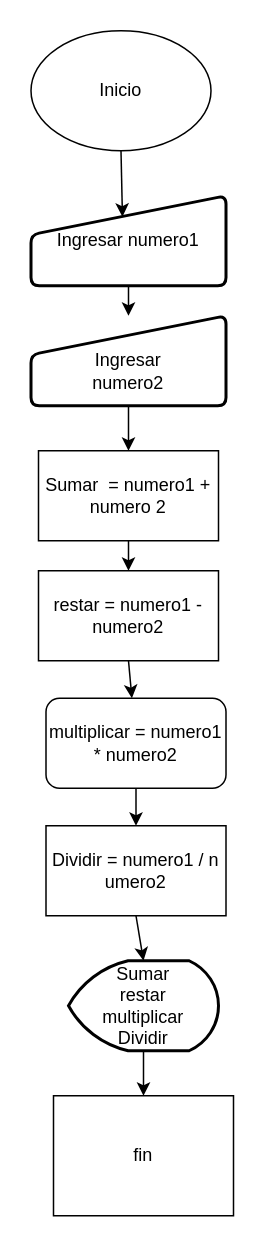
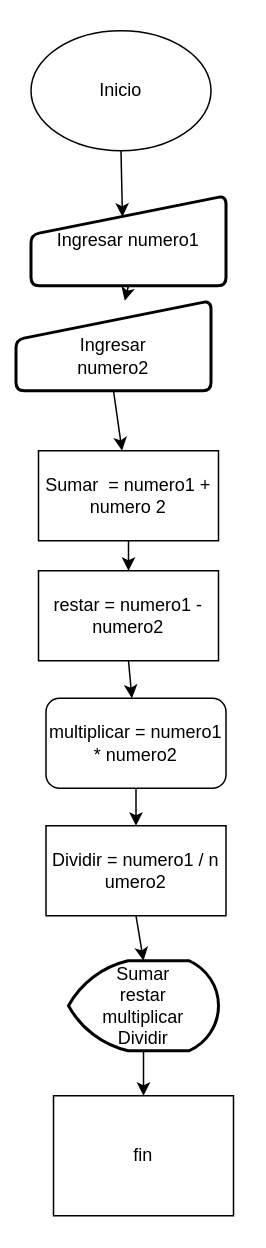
- <mxCell id="7" value="&lt;br&gt;Ingresar&lt;br&gt;numero2" style="html=1;strokeWidth=2;shape=manualInput;whiteSpace=wrap;rounded=1;size=26;arcSize=11;" vertex="1" parent="1"><mxGeometry x="20" y="210" width="130" height="60" as="geometry" /></mxCell>
+ <mxCell id="7" value="&lt;br&gt;Ingresar&lt;br&gt;numero2" style="html=1;strokeWidth=2;shape=manualInput;whiteSpace=wrap;rounded=1;size=26;arcSize=11;" vertex="1" parent="1"><mxGeometry x="10" y="200" width="130" height="60" as="geometry" /></mxCell>
